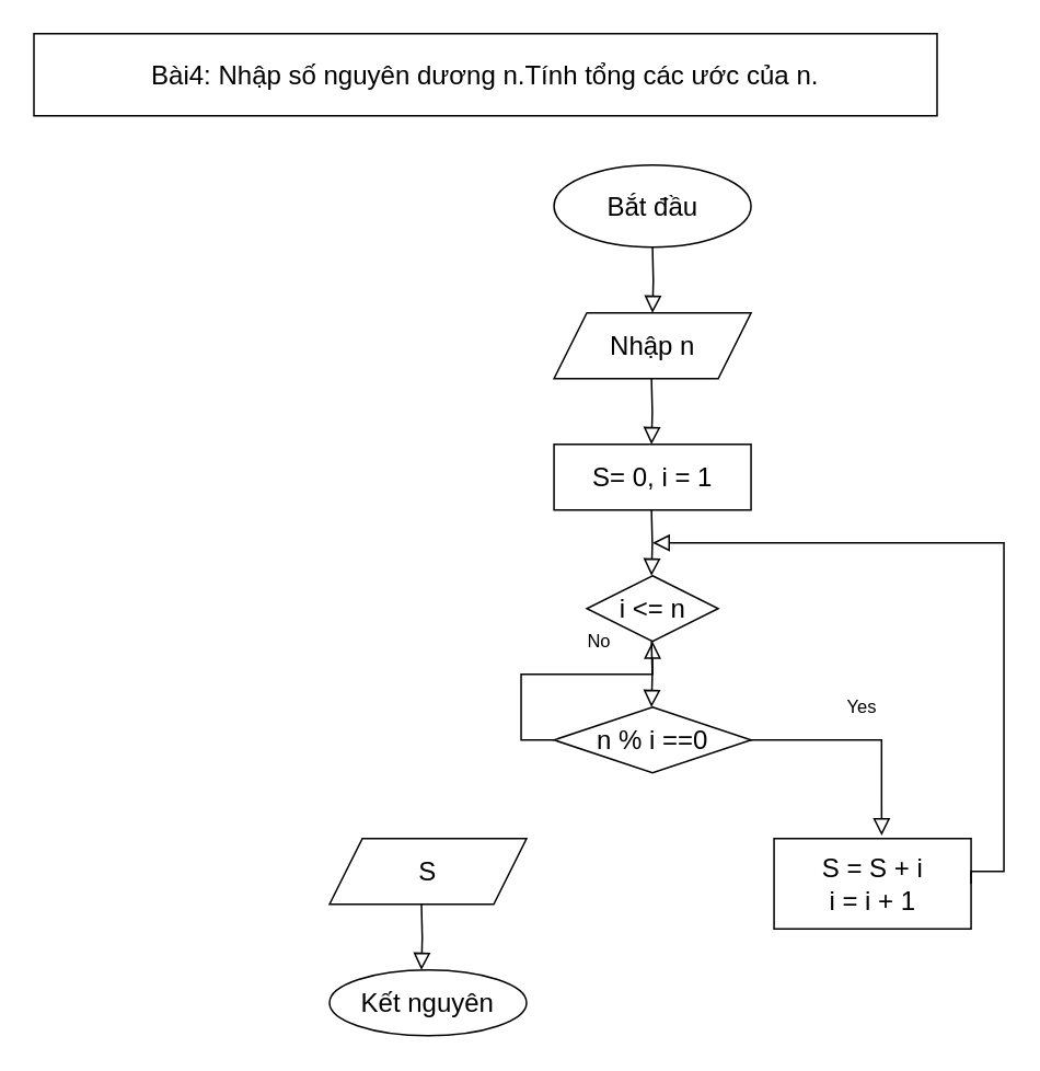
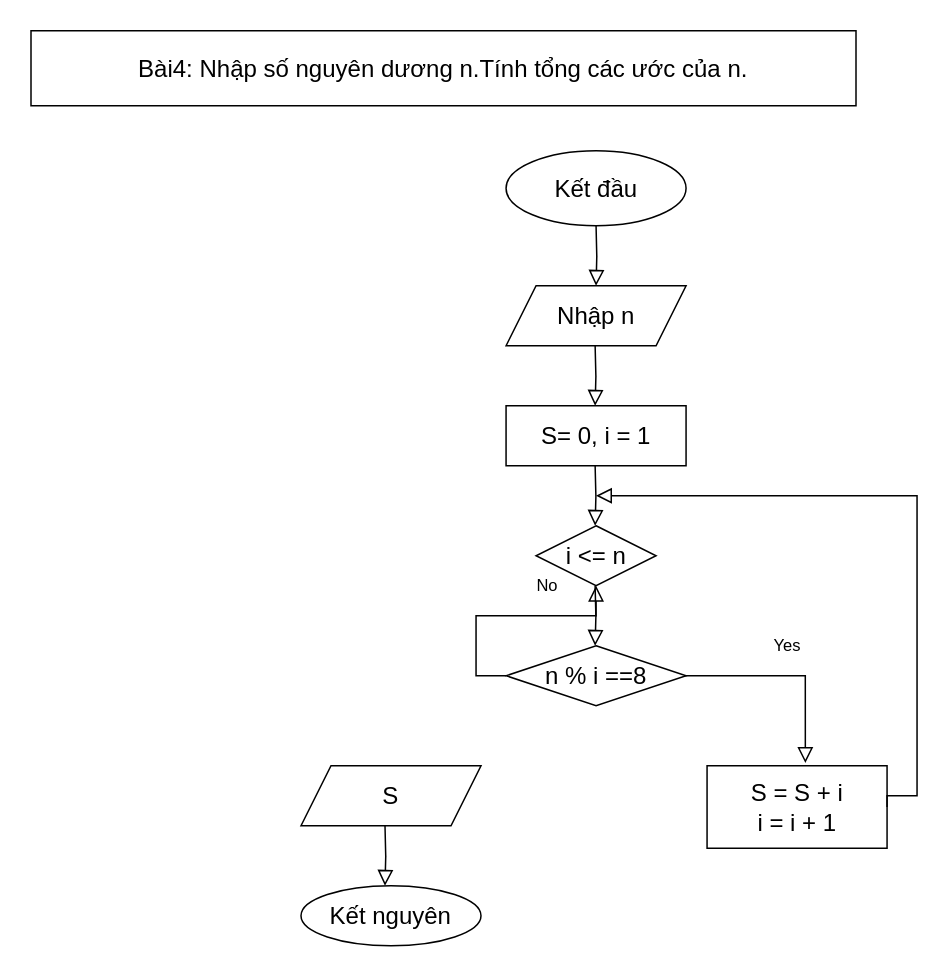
- <mxCell id="5" value="Bắt đầu" style="ellipse;whiteSpace=wrap;html=1;fontSize=16;" vertex="1" parent="1"><mxGeometry x="336.71" y="100" width="120" height="50" as="geometry" /></mxCell>
+ <mxCell id="5" value="Kết đầu" style="ellipse;whiteSpace=wrap;html=1;fontSize=16;" vertex="1" parent="1"><mxGeometry x="336.71" y="100" width="120" height="50" as="geometry" /></mxCell>
- <mxCell id="11" value="n % i ==0" style="rhombus;whiteSpace=wrap;html=1;fontSize=16;" vertex="1" parent="1"><mxGeometry x="336.71" y="430" width="120" height="40" as="geometry" /></mxCell>
+ <mxCell id="11" value="n % i ==8" style="rhombus;whiteSpace=wrap;html=1;fontSize=16;" vertex="1" parent="1"><mxGeometry x="336.71" y="430" width="120" height="40" as="geometry" /></mxCell>
